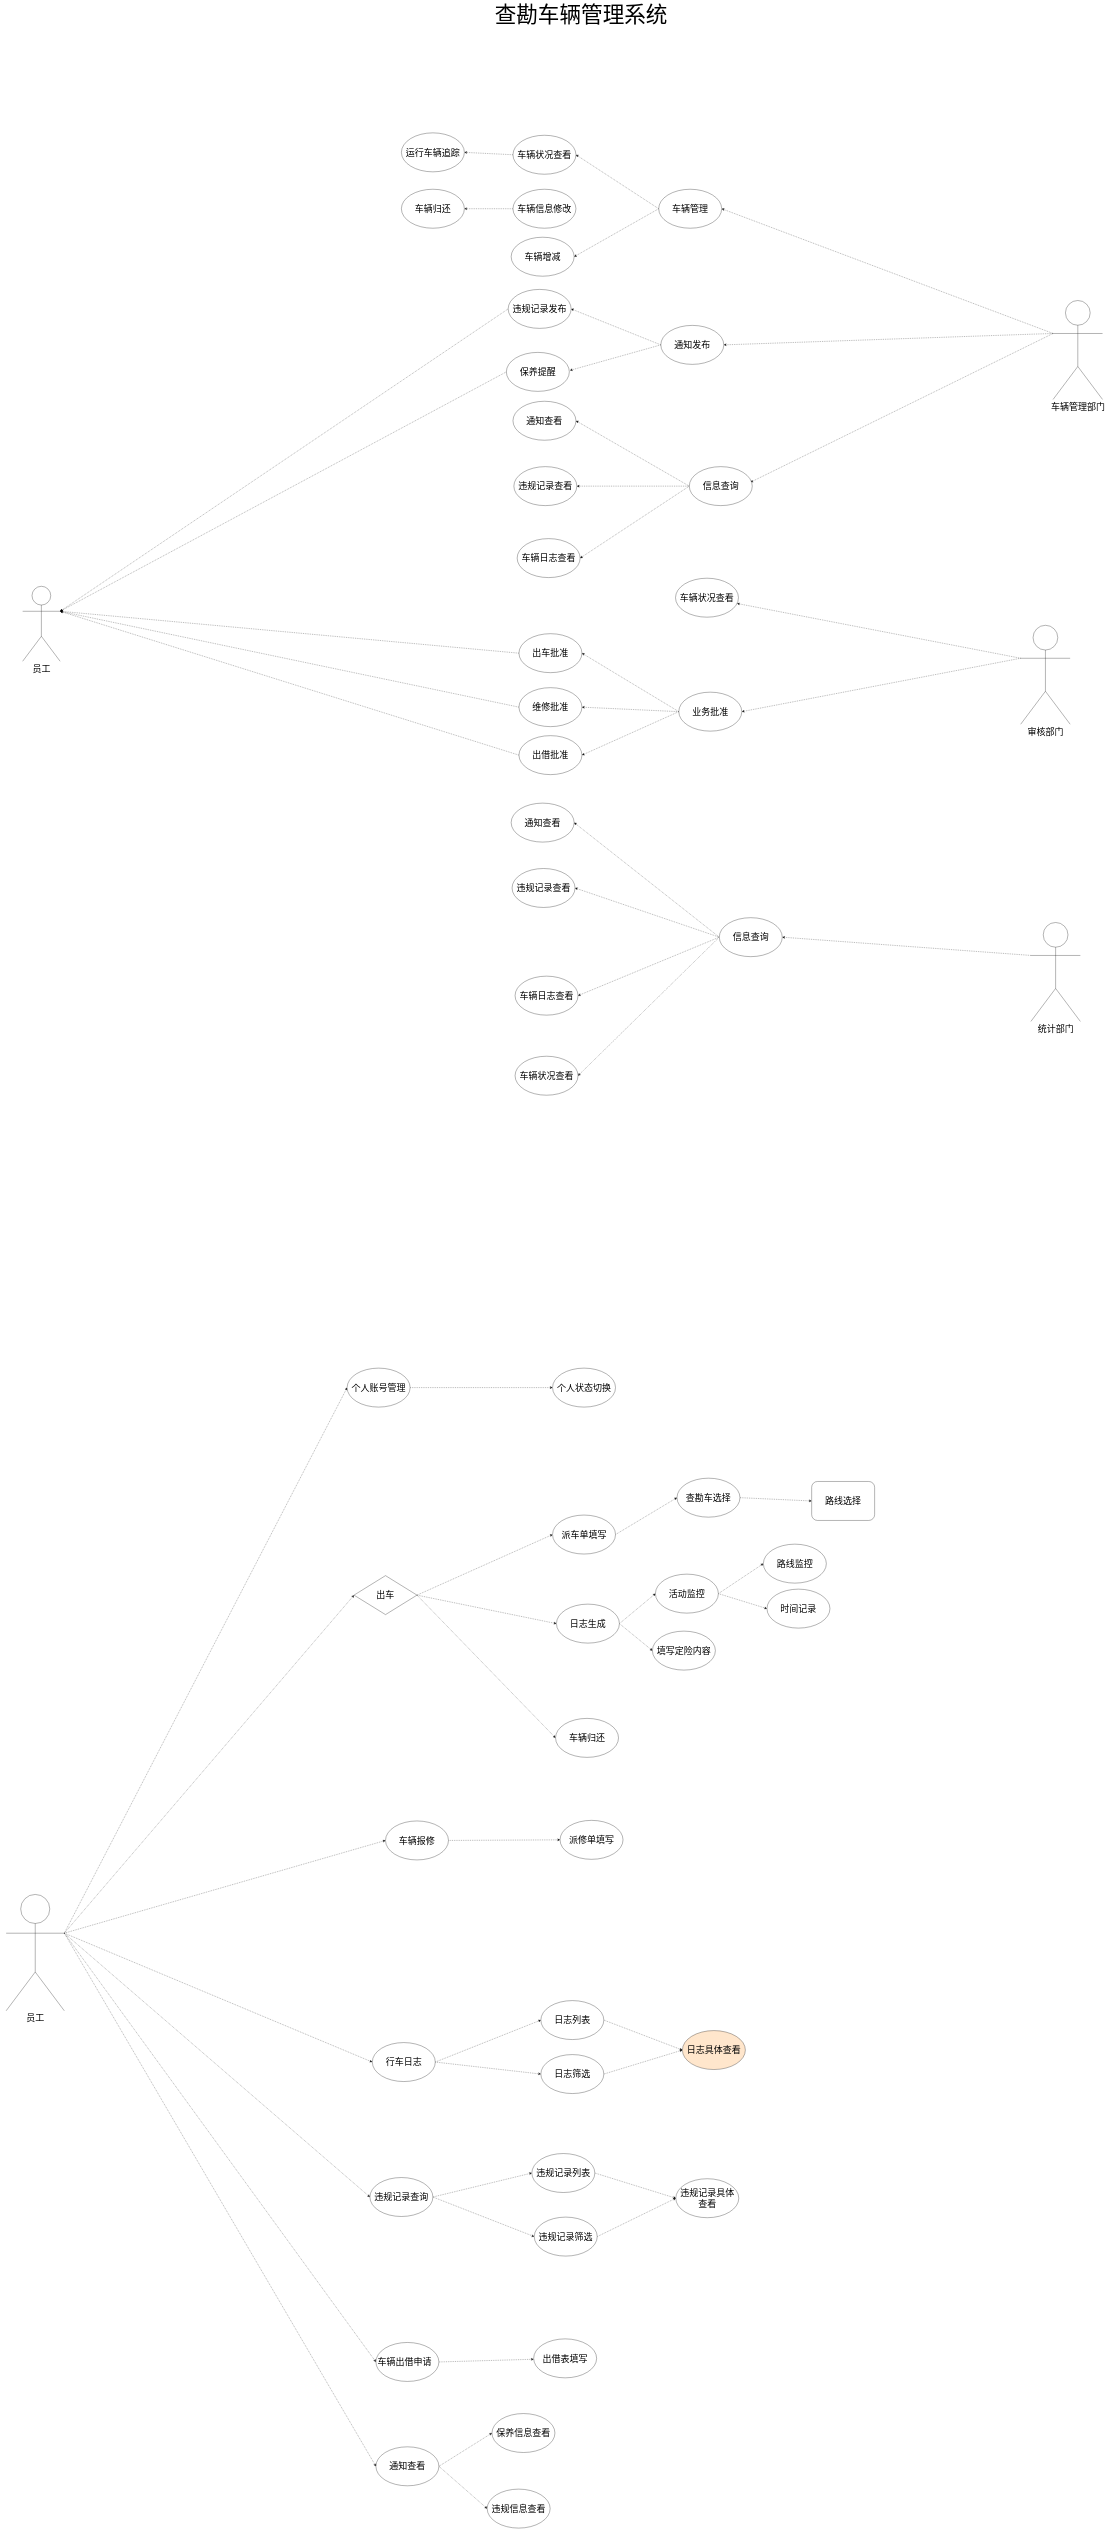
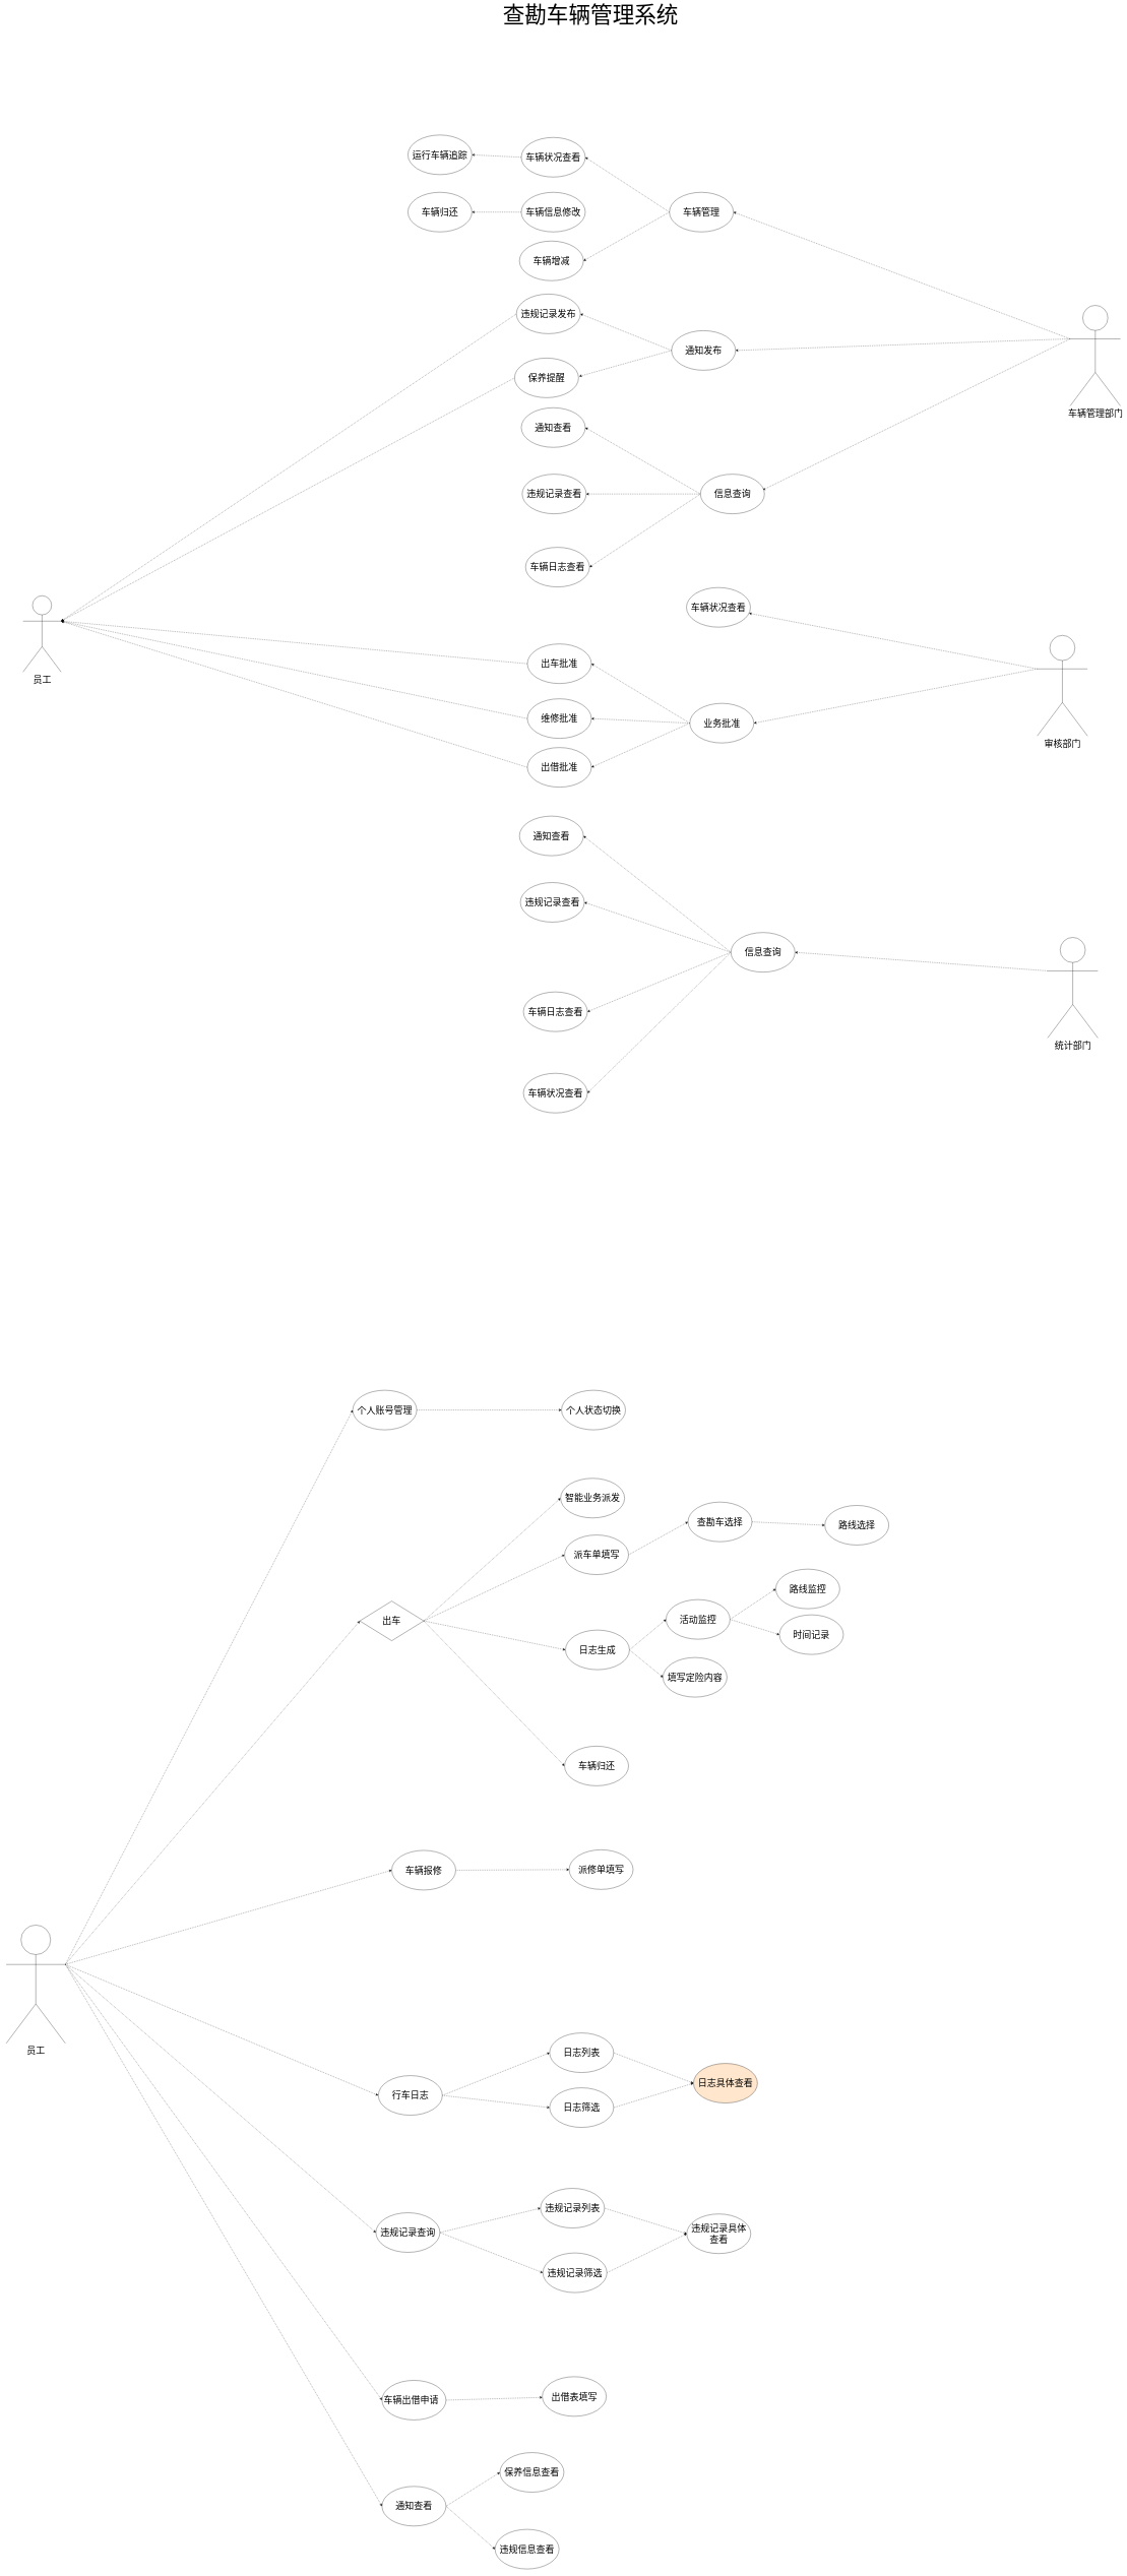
+ <mxCell id="95" value="&lt;span style=&quot;font-size: 30px&quot;&gt;智能业务派发&lt;/span&gt;" style="ellipse;whiteSpace=wrap;html=1;fontSize=30;" parent="1" vertex="1"><mxGeometry x="1839" y="4849" width="210" height="130" as="geometry" /></mxCell>
+ <mxCell id="7" style="edgeStyle=none;rounded=0;orthogonalLoop=1;jettySize=auto;html=1;exitX=1;exitY=0.5;exitDx=0;exitDy=0;entryX=0;entryY=0.5;entryDx=0;entryDy=0;dashed=1;fontSize=70;" parent="1" source="8" target="95" edge="1"><mxGeometry relative="1" as="geometry" /></mxCell>
- <mxCell id="52" value="&lt;span style=&quot;font-size: 30px;&quot;&gt;路线选择&lt;/span&gt;" style="whiteSpace=wrap;html=1;fontSize=30;rounded=1;" parent="1" vertex="1"><mxGeometry x="2706" y="4938" width="210" height="130" as="geometry" /></mxCell>
+ <mxCell id="52" value="&lt;span style=&quot;font-size: 30px;&quot;&gt;路线选择&lt;/span&gt;" style="ellipse;whiteSpace=wrap;html=1;fontSize=30;" parent="1" vertex="1"><mxGeometry x="2706" y="4938" width="210" height="130" as="geometry" /></mxCell>
- <mxCell id="49" value="&lt;font style=&quot;font-size: 30px;&quot;&gt;派车单填写&lt;/font&gt;" style="ellipse;whiteSpace=wrap;html=1;fontSize=30;" parent="1" vertex="1"><mxGeometry x="1842" y="5050" width="210" height="130" as="geometry" /></mxCell>
+ <mxCell id="49" value="&lt;font style=&quot;font-size: 30px;&quot;&gt;派车单填写&lt;/font&gt;" style="ellipse;whiteSpace=wrap;html=1;fontSize=30;" parent="1" vertex="1"><mxGeometry x="1852" y="5035" width="210" height="130" as="geometry" /></mxCell>
